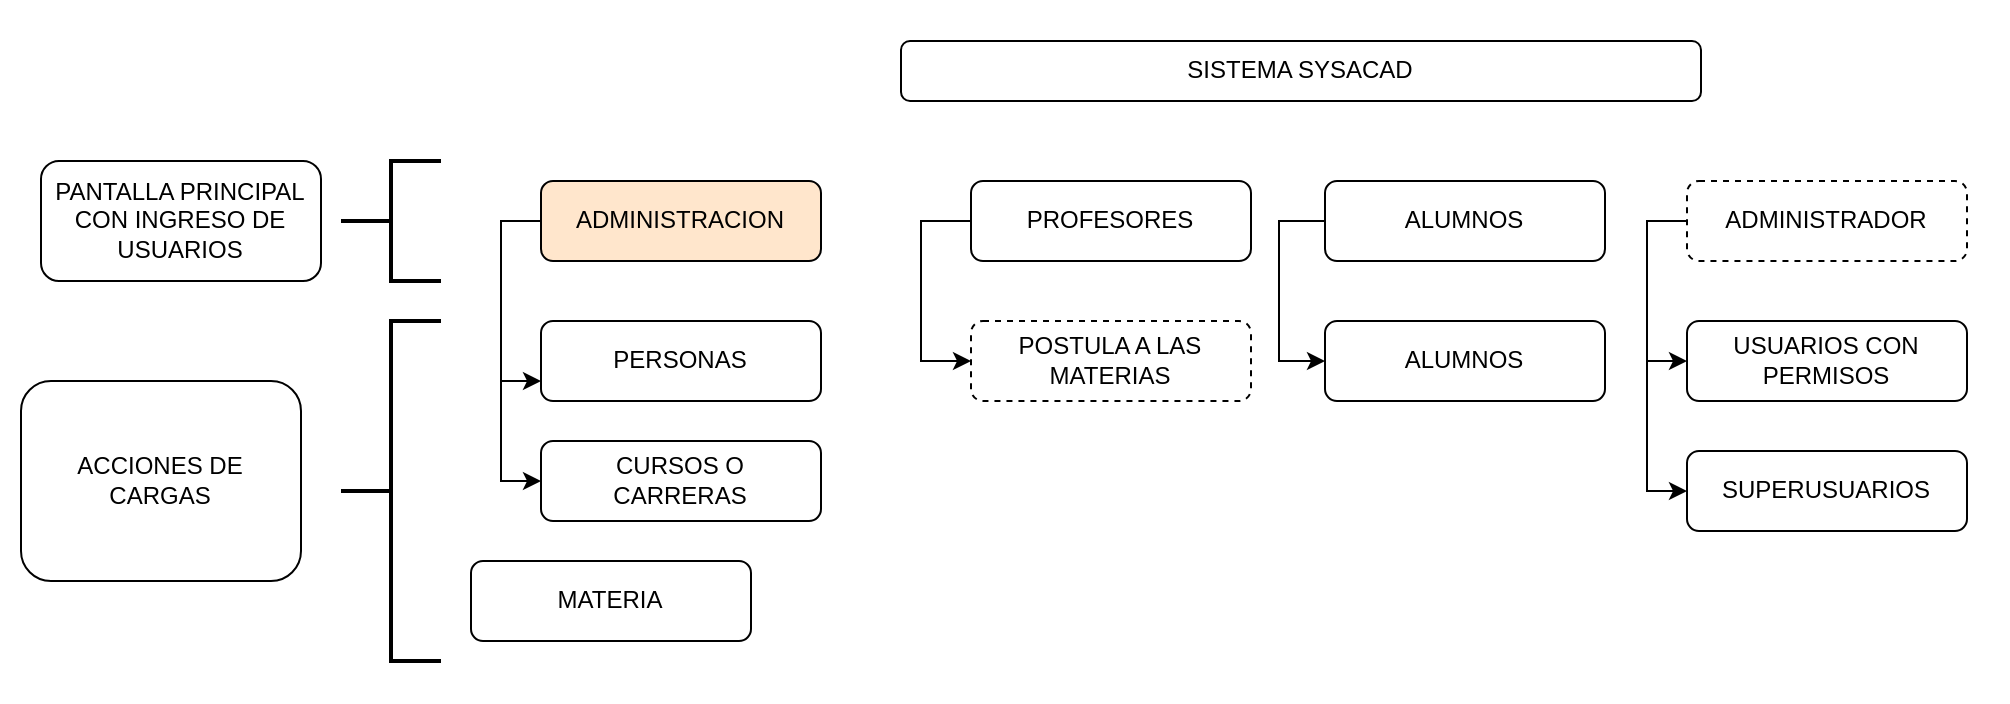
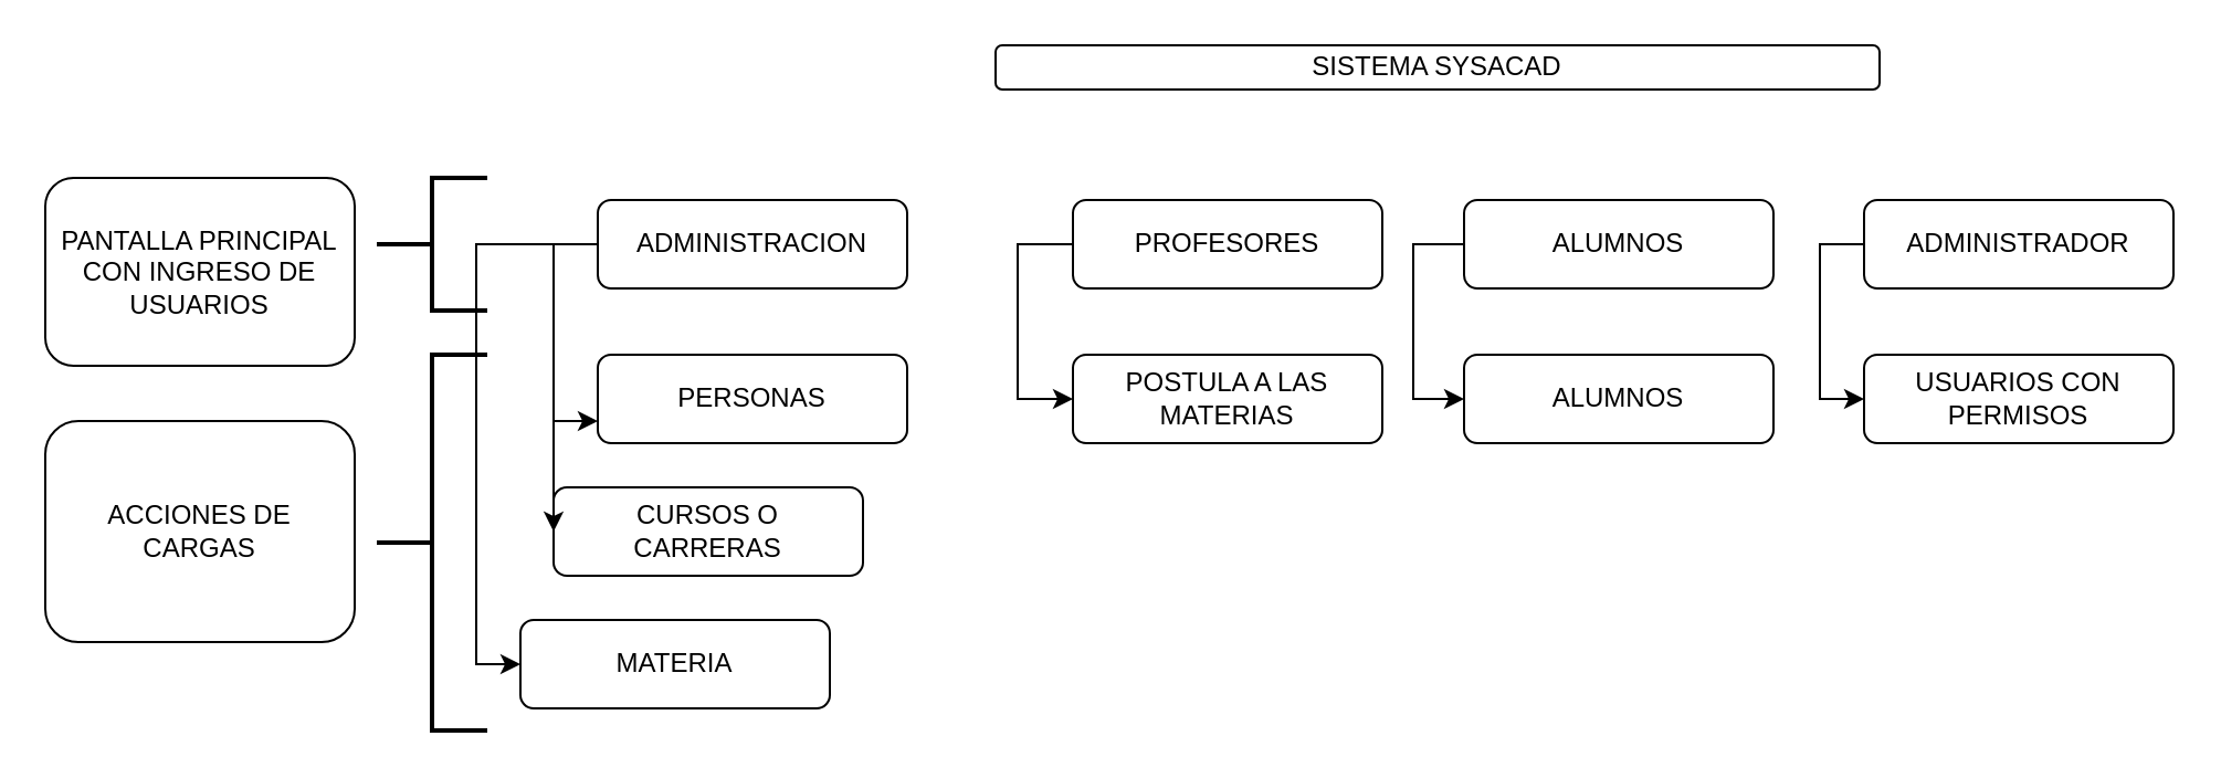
- <mxCell id="2" value="SISTEMA SYSACAD" style="rounded=1;whiteSpace=wrap;html=1;" vertex="1" parent="1"><mxGeometry x="450" y="20" width="400" height="30" as="geometry" /></mxCell>
+ <mxCell id="2" value="SISTEMA SYSACAD" style="rounded=1;whiteSpace=wrap;html=1;" vertex="1" parent="1"><mxGeometry x="450" y="20" width="400" height="20" as="geometry" /></mxCell>
- <mxCell id="15" value="PANTALLA PRINCIPAL CON INGRESO DE USUARIOS" style="rounded=1;whiteSpace=wrap;html=1;" vertex="1" parent="1"><mxGeometry x="20" y="80" width="140" height="60" as="geometry" /></mxCell>
+ <mxCell id="15" value="PANTALLA PRINCIPAL CON INGRESO DE USUARIOS" style="rounded=1;whiteSpace=wrap;html=1;" vertex="1" parent="1"><mxGeometry x="20" y="80" width="140" height="85" as="geometry" /></mxCell>
- <mxCell id="4" value="ADMINISTRACION" style="rounded=1;whiteSpace=wrap;html=1;fillColor=#ffe6cc;" vertex="1" parent="1"><mxGeometry x="270" y="90" width="140" height="40" as="geometry" /></mxCell>
+ <mxCell id="4" value="ADMINISTRACION" style="rounded=1;whiteSpace=wrap;html=1;" vertex="1" parent="1"><mxGeometry x="270" y="90" width="140" height="40" as="geometry" /></mxCell>
- <mxCell id="10" value="ADMINISTRADOR" style="rounded=1;whiteSpace=wrap;html=1;dashed=1;" vertex="1" parent="1"><mxGeometry x="843" y="90" width="140" height="40" as="geometry" /></mxCell>
+ <mxCell id="10" value="ADMINISTRADOR" style="rounded=1;whiteSpace=wrap;html=1;" vertex="1" parent="1"><mxGeometry x="843" y="90" width="140" height="40" as="geometry" /></mxCell>
- <mxCell id="20" value="POSTULA A LAS MATERIAS" style="rounded=1;whiteSpace=wrap;html=1;dashed=1;" vertex="1" parent="1"><mxGeometry x="485" y="160" width="140" height="40" as="geometry" /></mxCell>
+ <mxCell id="20" value="POSTULA A LAS MATERIAS" style="rounded=1;whiteSpace=wrap;html=1;" vertex="1" parent="1"><mxGeometry x="485" y="160" width="140" height="40" as="geometry" /></mxCell>
+ <mxCell id="19" style="edgeStyle=orthogonalEdgeStyle;rounded=0;orthogonalLoop=1;jettySize=auto;html=1;entryX=0;entryY=0.5;entryDx=0;entryDy=0;exitX=0;exitY=0.5;exitDx=0;exitDy=0;" edge="1" parent="1" source="4" target="13"><mxGeometry relative="1" as="geometry"><mxPoint x="-40" y="120" as="sourcePoint" /><mxPoint x="-110" y="180" as="targetPoint" /></mxGeometry></mxCell>
- <mxCell id="9" style="edgeStyle=orthogonalEdgeStyle;rounded=0;orthogonalLoop=1;jettySize=auto;html=1;exitX=0;exitY=0.5;exitDx=0;exitDy=0;entryX=0;entryY=0.5;entryDx=0;entryDy=0;" edge="1" parent="1" source="10" target="24"><mxGeometry relative="1" as="geometry" /></mxCell>
- <mxCell id="17" value="ACCIONES DE &lt;br&gt;CARGAS" style="rounded=1;whiteSpace=wrap;html=1;" vertex="1" parent="1"><mxGeometry x="10" y="190" width="140" height="100" as="geometry" /></mxCell>
+ <mxCell id="17" value="ACCIONES DE &lt;br&gt;CARGAS" style="rounded=1;whiteSpace=wrap;html=1;" vertex="1" parent="1"><mxGeometry x="20" y="190" width="140" height="100" as="geometry" /></mxCell>
- <mxCell id="12" value="CURSOS O&lt;br&gt;CARRERAS" style="rounded=1;whiteSpace=wrap;html=1;" vertex="1" parent="1"><mxGeometry x="270" y="220" width="140" height="40" as="geometry" /></mxCell>
+ <mxCell id="12" value="CURSOS O&lt;br&gt;CARRERAS" style="rounded=1;whiteSpace=wrap;html=1;" vertex="1" parent="1"><mxGeometry x="250" y="220" width="140" height="40" as="geometry" /></mxCell>
- <mxCell id="24" value="SUPERUSUARIOS" style="rounded=1;whiteSpace=wrap;html=1;" vertex="1" parent="1"><mxGeometry x="843" y="225" width="140" height="40" as="geometry" /></mxCell>
